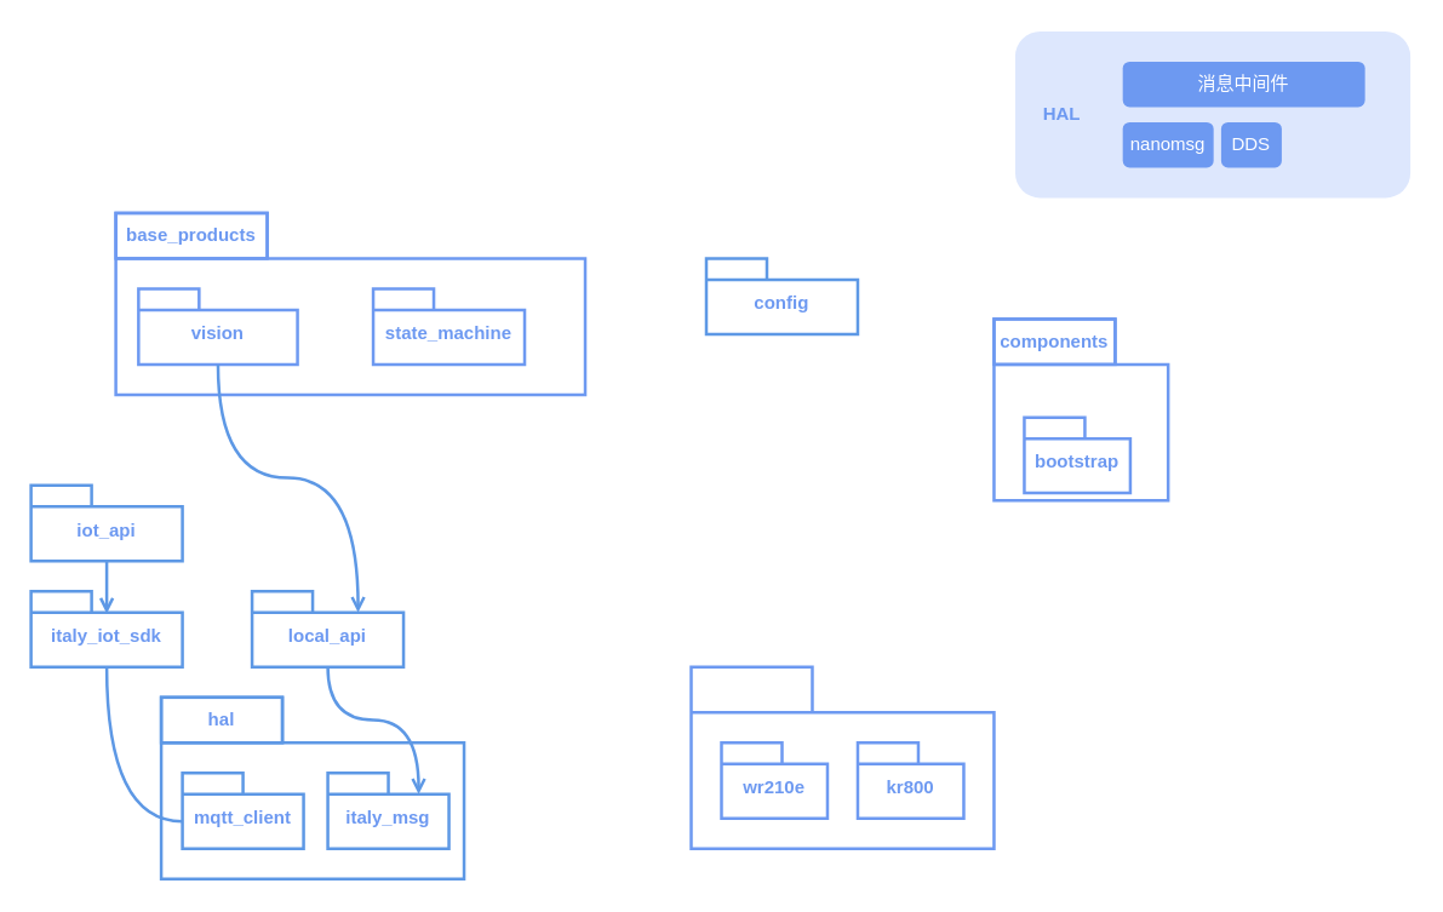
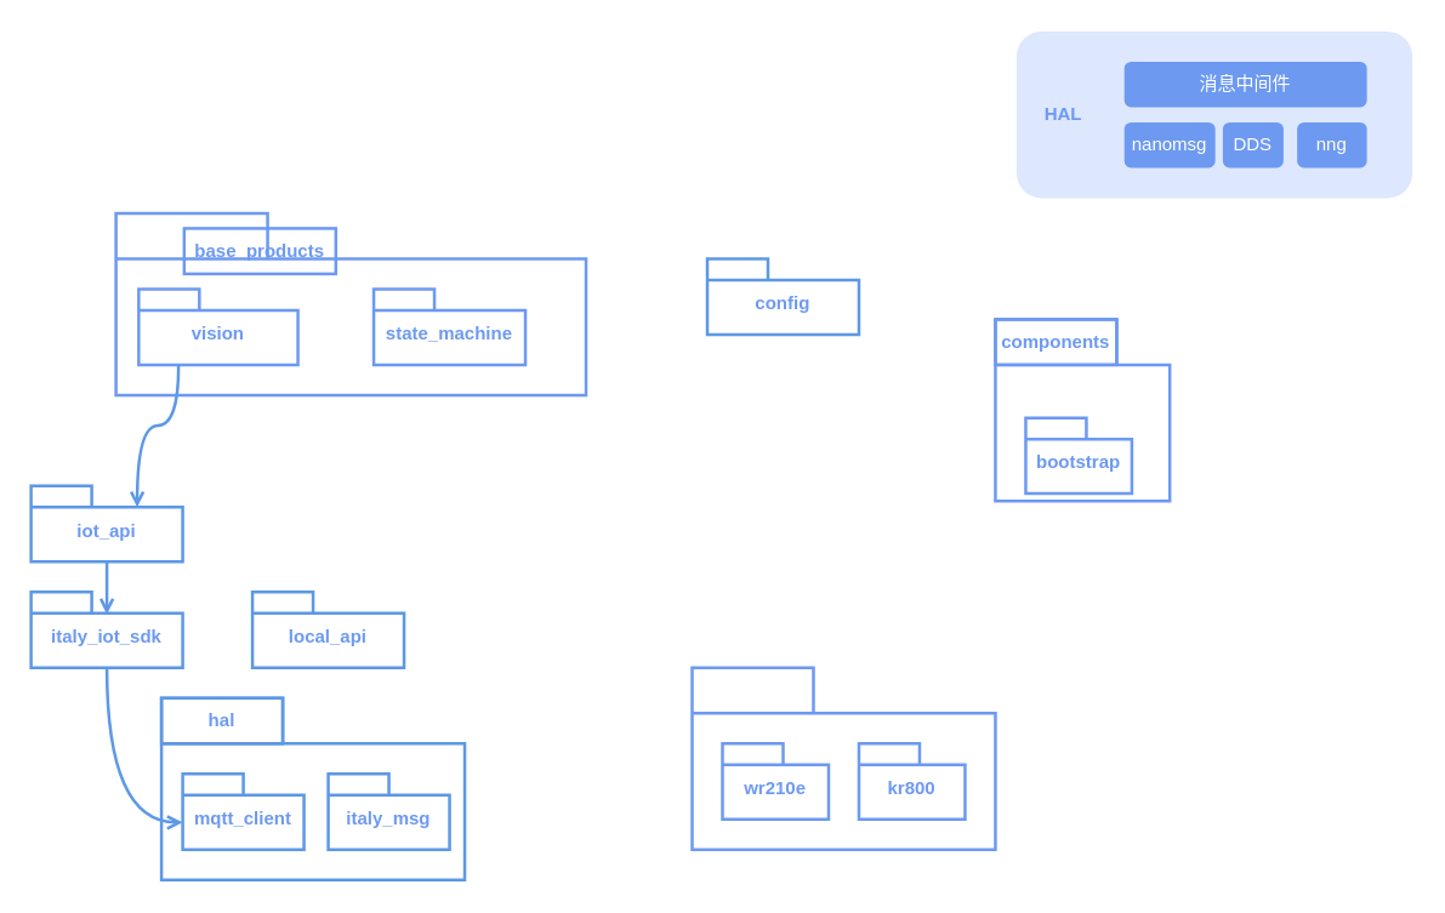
+ <mxCell id="23" value="nng" style="rounded=1;whiteSpace=wrap;html=1;strokeColor=none;fillColor=#6d99f1;fontColor=#ffffff;" vertex="1" parent="1"><mxGeometry x="855" y="80" width="46" height="30" as="geometry" /></mxCell>
- <mxCell id="3" value="&lt;b&gt;base_products&lt;/b&gt;" style="text;html=1;strokeColor=#6d99f1;fillColor=none;align=center;verticalAlign=middle;whiteSpace=wrap;rounded=0;strokeWidth=2;fontColor=#6d99f1;" vertex="1" parent="1"><mxGeometry x="76" y="140" width="100" height="30" as="geometry" /></mxCell>
+ <mxCell id="3" value="&lt;b&gt;base_products&lt;/b&gt;" style="text;html=1;strokeColor=#6d99f1;fillColor=none;align=center;verticalAlign=middle;whiteSpace=wrap;rounded=0;strokeWidth=2;fontColor=#6d99f1;" vertex="1" parent="1"><mxGeometry x="121" y="150" width="100" height="30" as="geometry" /></mxCell>
+ <mxCell id="28" style="edgeStyle=orthogonalEdgeStyle;rounded=0;orthogonalLoop=1;jettySize=auto;html=1;exitX=0.25;exitY=1;exitDx=0;exitDy=0;exitPerimeter=0;entryX=0;entryY=0;entryDx=70;entryDy=14;entryPerimeter=0;curved=1;strokeWidth=2;endArrow=open;strokeColor=#5d98e5;fontColor=#6d99f1;endFill=0;" edge="1" parent="1" source="5" target="10"><mxGeometry relative="1" as="geometry" /></mxCell>
- <mxCell id="29" style="edgeStyle=orthogonalEdgeStyle;rounded=0;orthogonalLoop=1;jettySize=auto;html=1;exitX=0.5;exitY=1;exitDx=0;exitDy=0;exitPerimeter=0;entryX=0;entryY=0;entryDx=70;entryDy=14;entryPerimeter=0;curved=1;strokeWidth=2;endArrow=open;strokeColor=#5d98e5;fontColor=#6d99f1;endFill=0;" edge="1" parent="1" source="5" target="11"><mxGeometry relative="1" as="geometry" /></mxCell>
- <mxCell id="17" style="edgeStyle=orthogonalEdgeStyle;rounded=0;orthogonalLoop=1;jettySize=auto;html=1;entryX=0;entryY=0;entryDx=60;entryDy=14;entryPerimeter=0;endArrow=open;endFill=0;strokeColor=#5d98e5;strokeWidth=2;fontColor=#6d99f1;curved=1;" edge="1" parent="1" source="11" target="15"><mxGeometry relative="1" as="geometry" /></mxCell>
- <mxCell id="30" style="edgeStyle=orthogonalEdgeStyle;rounded=0;orthogonalLoop=1;jettySize=auto;html=1;entryX=0;entryY=0;entryDx=0;entryDy=32;entryPerimeter=0;curved=1;strokeWidth=2;endArrow=none;strokeColor=#5d98e5;fontColor=#6d99f1;endFill=0;" edge="1" parent="1" source="9" target="14"><mxGeometry relative="1" as="geometry" /></mxCell>
+ <mxCell id="30" style="edgeStyle=orthogonalEdgeStyle;rounded=0;orthogonalLoop=1;jettySize=auto;html=1;entryX=0;entryY=0;entryDx=0;entryDy=32;entryPerimeter=0;curved=1;strokeWidth=2;endArrow=open;strokeColor=#5d98e5;fontColor=#6d99f1;endFill=0;" edge="1" parent="1" source="9" target="14"><mxGeometry relative="1" as="geometry" /></mxCell>
